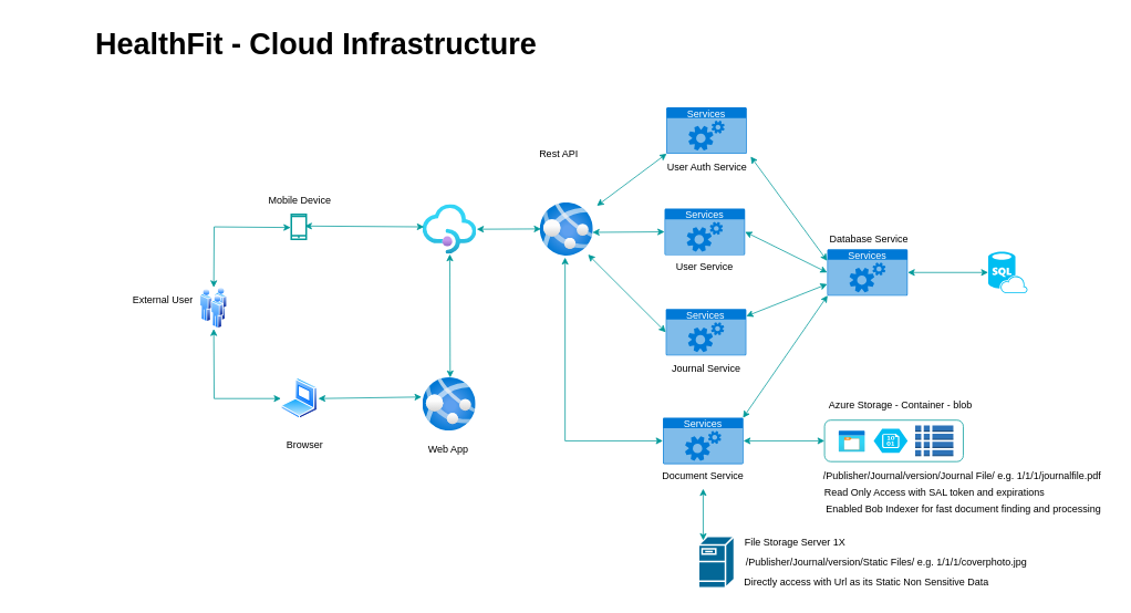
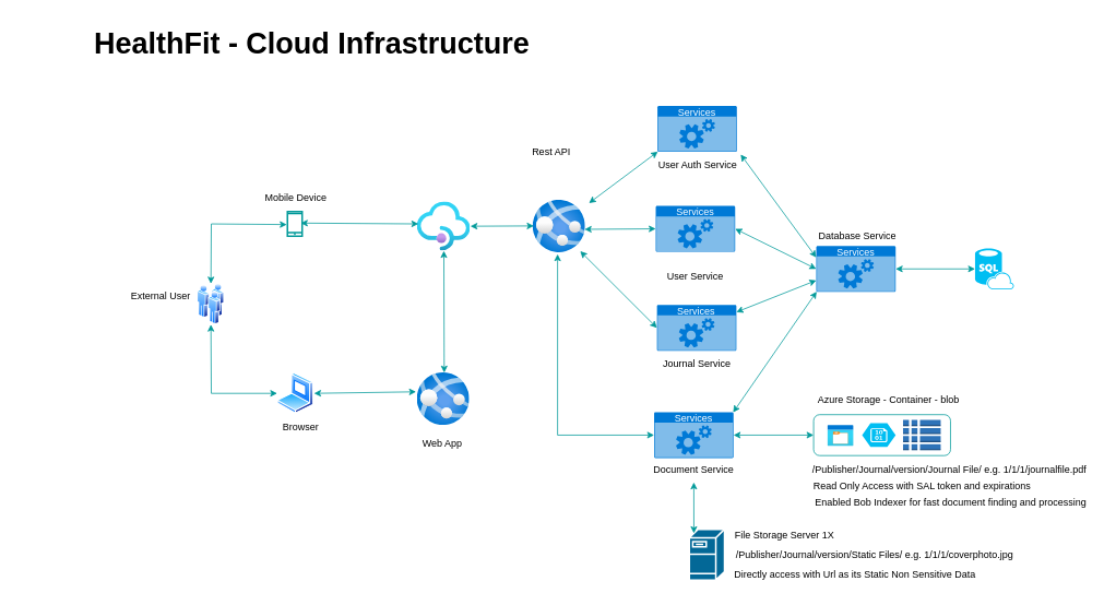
- <mxCell id="21" value="User Service" style="text;html=1;align=center;verticalAlign=middle;resizable=0;points=[];autosize=1;strokeColor=#;fillColor=none;" parent="1" vertex="1"><mxGeometry x="803.43" y="307" width="90" height="30" as="geometry" /></mxCell>
+ <mxCell id="21" value="User Service" style="text;html=1;align=center;verticalAlign=middle;resizable=0;points=[];autosize=1;strokeColor=#;fillColor=none;" parent="1" vertex="1"><mxGeometry x="803.43" y="322" width="90" height="30" as="geometry" /></mxCell>
- <mxCell id="52" value="Browser" style="text;html=1;align=center;verticalAlign=middle;resizable=0;points=[];autosize=1;strokeColor=#;fillColor=none;" parent="1" vertex="1"><mxGeometry x="331" y="521" width="70" height="30" as="geometry" /></mxCell>
+ <mxCell id="52" value="Browser" style="text;html=1;align=center;verticalAlign=middle;resizable=0;points=[];autosize=1;strokeColor=#;fillColor=none;" parent="1" vertex="1"><mxGeometry x="331" y="506" width="70" height="30" as="geometry" /></mxCell>
